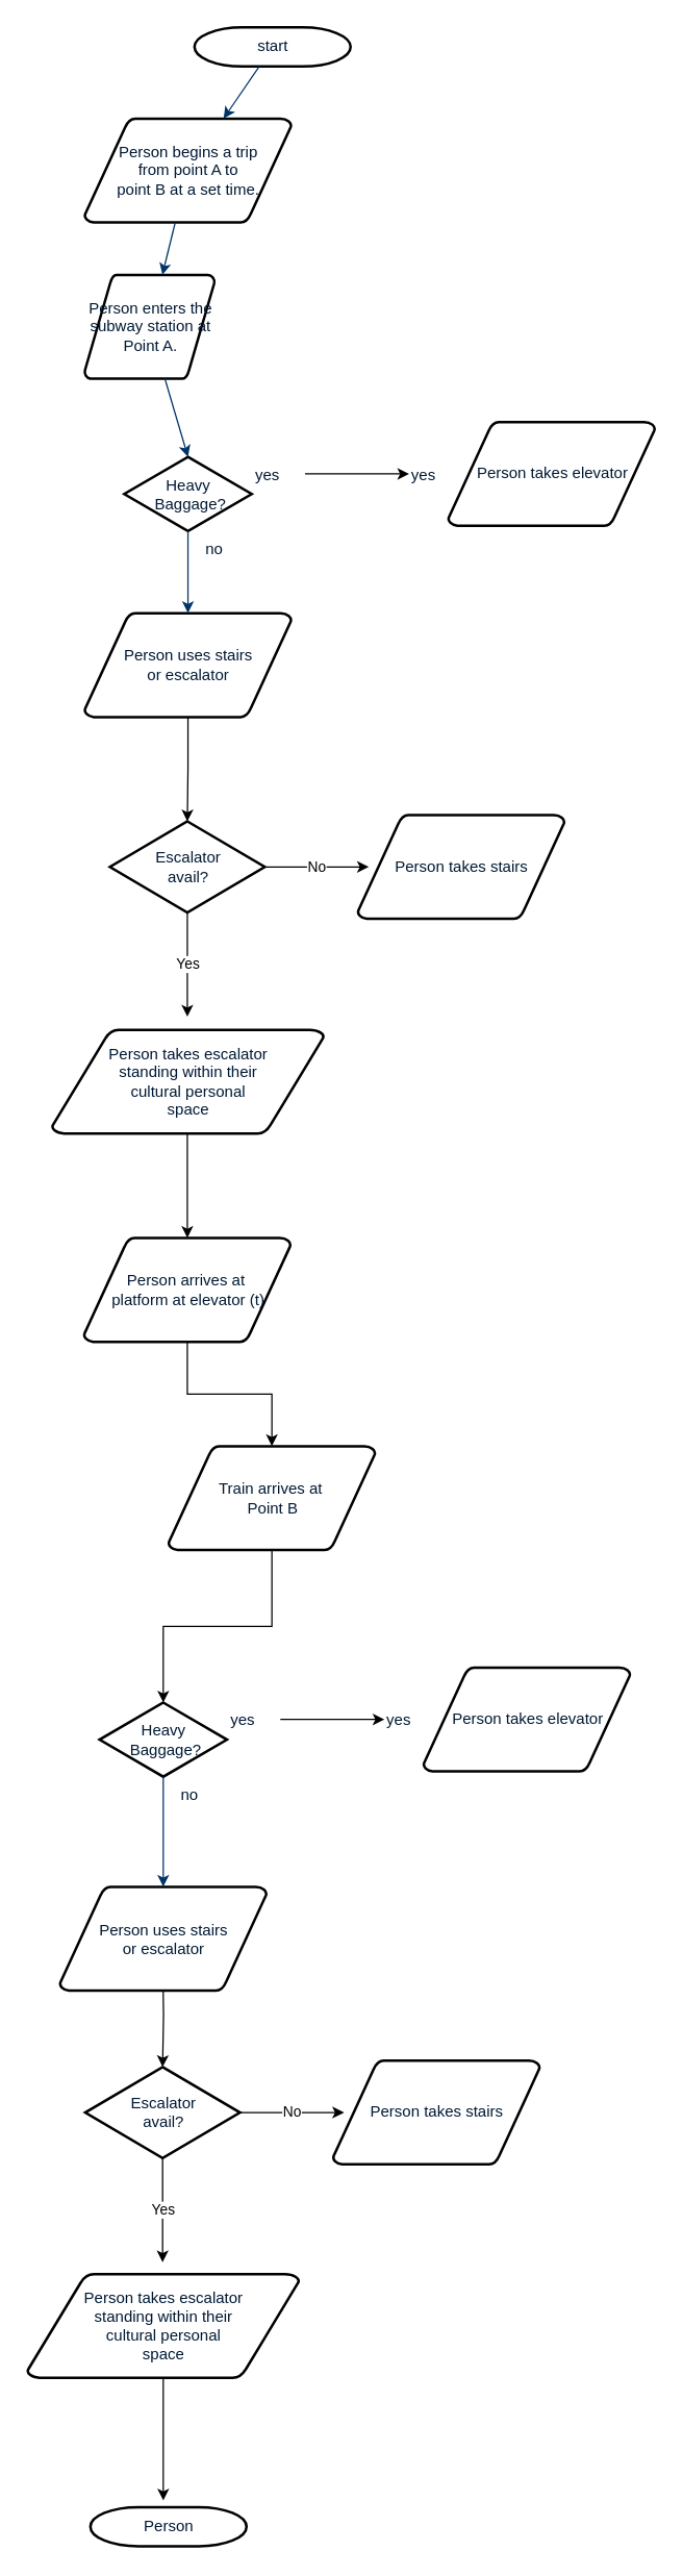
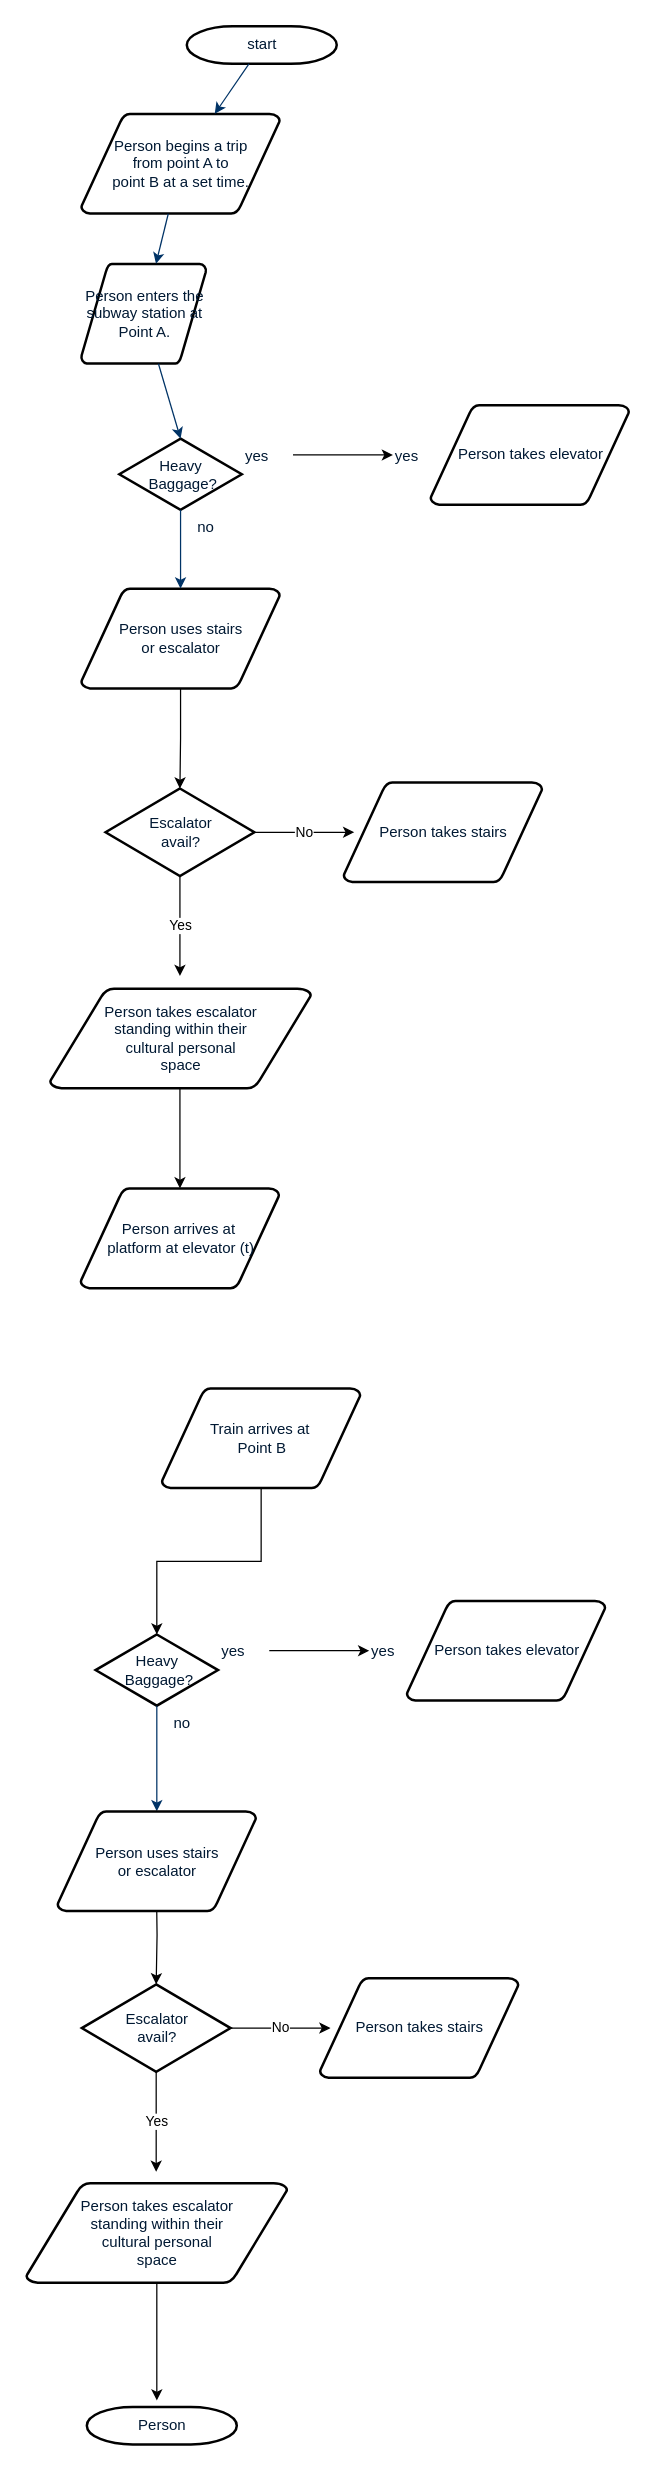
- <mxCell id="23" value="" style="edgeStyle=orthogonalEdgeStyle;rounded=0;orthogonalLoop=1;jettySize=auto;html=1;" edge="1" parent="1" source="24" target="26"><mxGeometry relative="1" as="geometry" /></mxCell>
